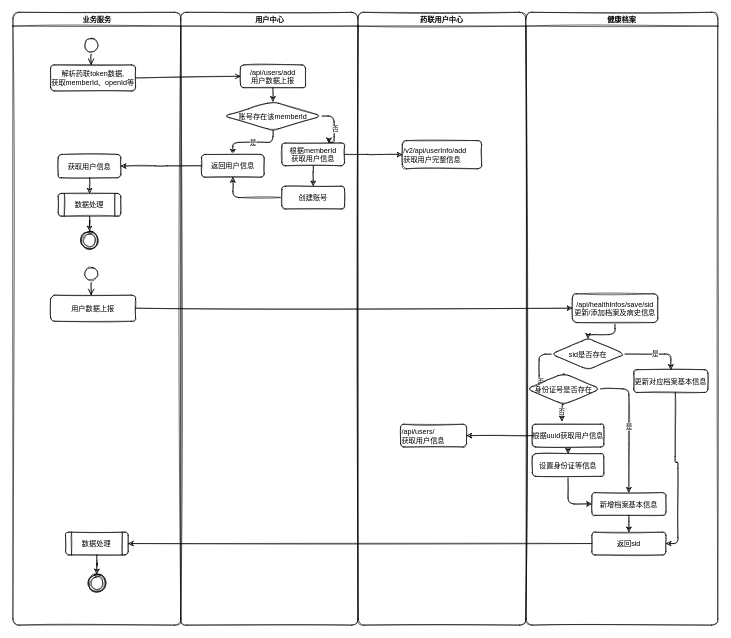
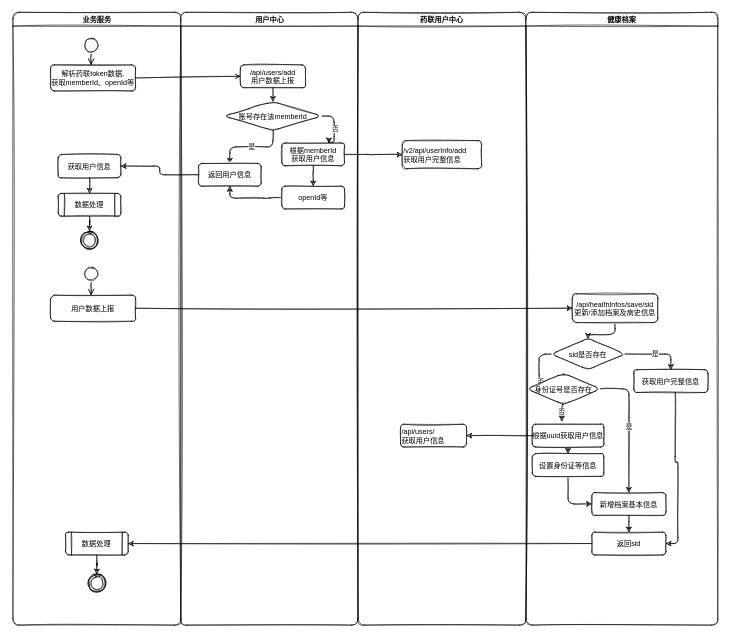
- <mxCell id="26" value="返回用户信息" style="rounded=1;align=center;sketch=1;" parent="17" vertex="1"><mxGeometry x="34.52" y="237" width="104.5" height="38" as="geometry" /></mxCell>
+ <mxCell id="26" value="返回用户信息" style="rounded=1;align=center;sketch=1;" parent="17" vertex="1"><mxGeometry x="29.52" y="252" width="104.5" height="38" as="geometry" /></mxCell>
- <mxCell id="28" value="创建账号" style="rounded=1;align=center;sketch=1;" parent="17" vertex="1"><mxGeometry x="168.51" y="290" width="104.5" height="38" as="geometry" /></mxCell>
+ <mxCell id="28" value="openId等" style="rounded=1;align=center;sketch=1;" parent="17" vertex="1"><mxGeometry x="168.51" y="290" width="104.5" height="38" as="geometry" /></mxCell>
- <mxCell id="39" value="更新对应档案基本信息" style="rounded=1;align=center;sketch=1;" parent="34" vertex="1"><mxGeometry x="180" y="596" width="123.52" height="38" as="geometry" /></mxCell>
+ <mxCell id="39" value="获取用户完整信息" style="rounded=1;align=center;sketch=1;" parent="34" vertex="1"><mxGeometry x="180" y="596" width="123.52" height="38" as="geometry" /></mxCell>
